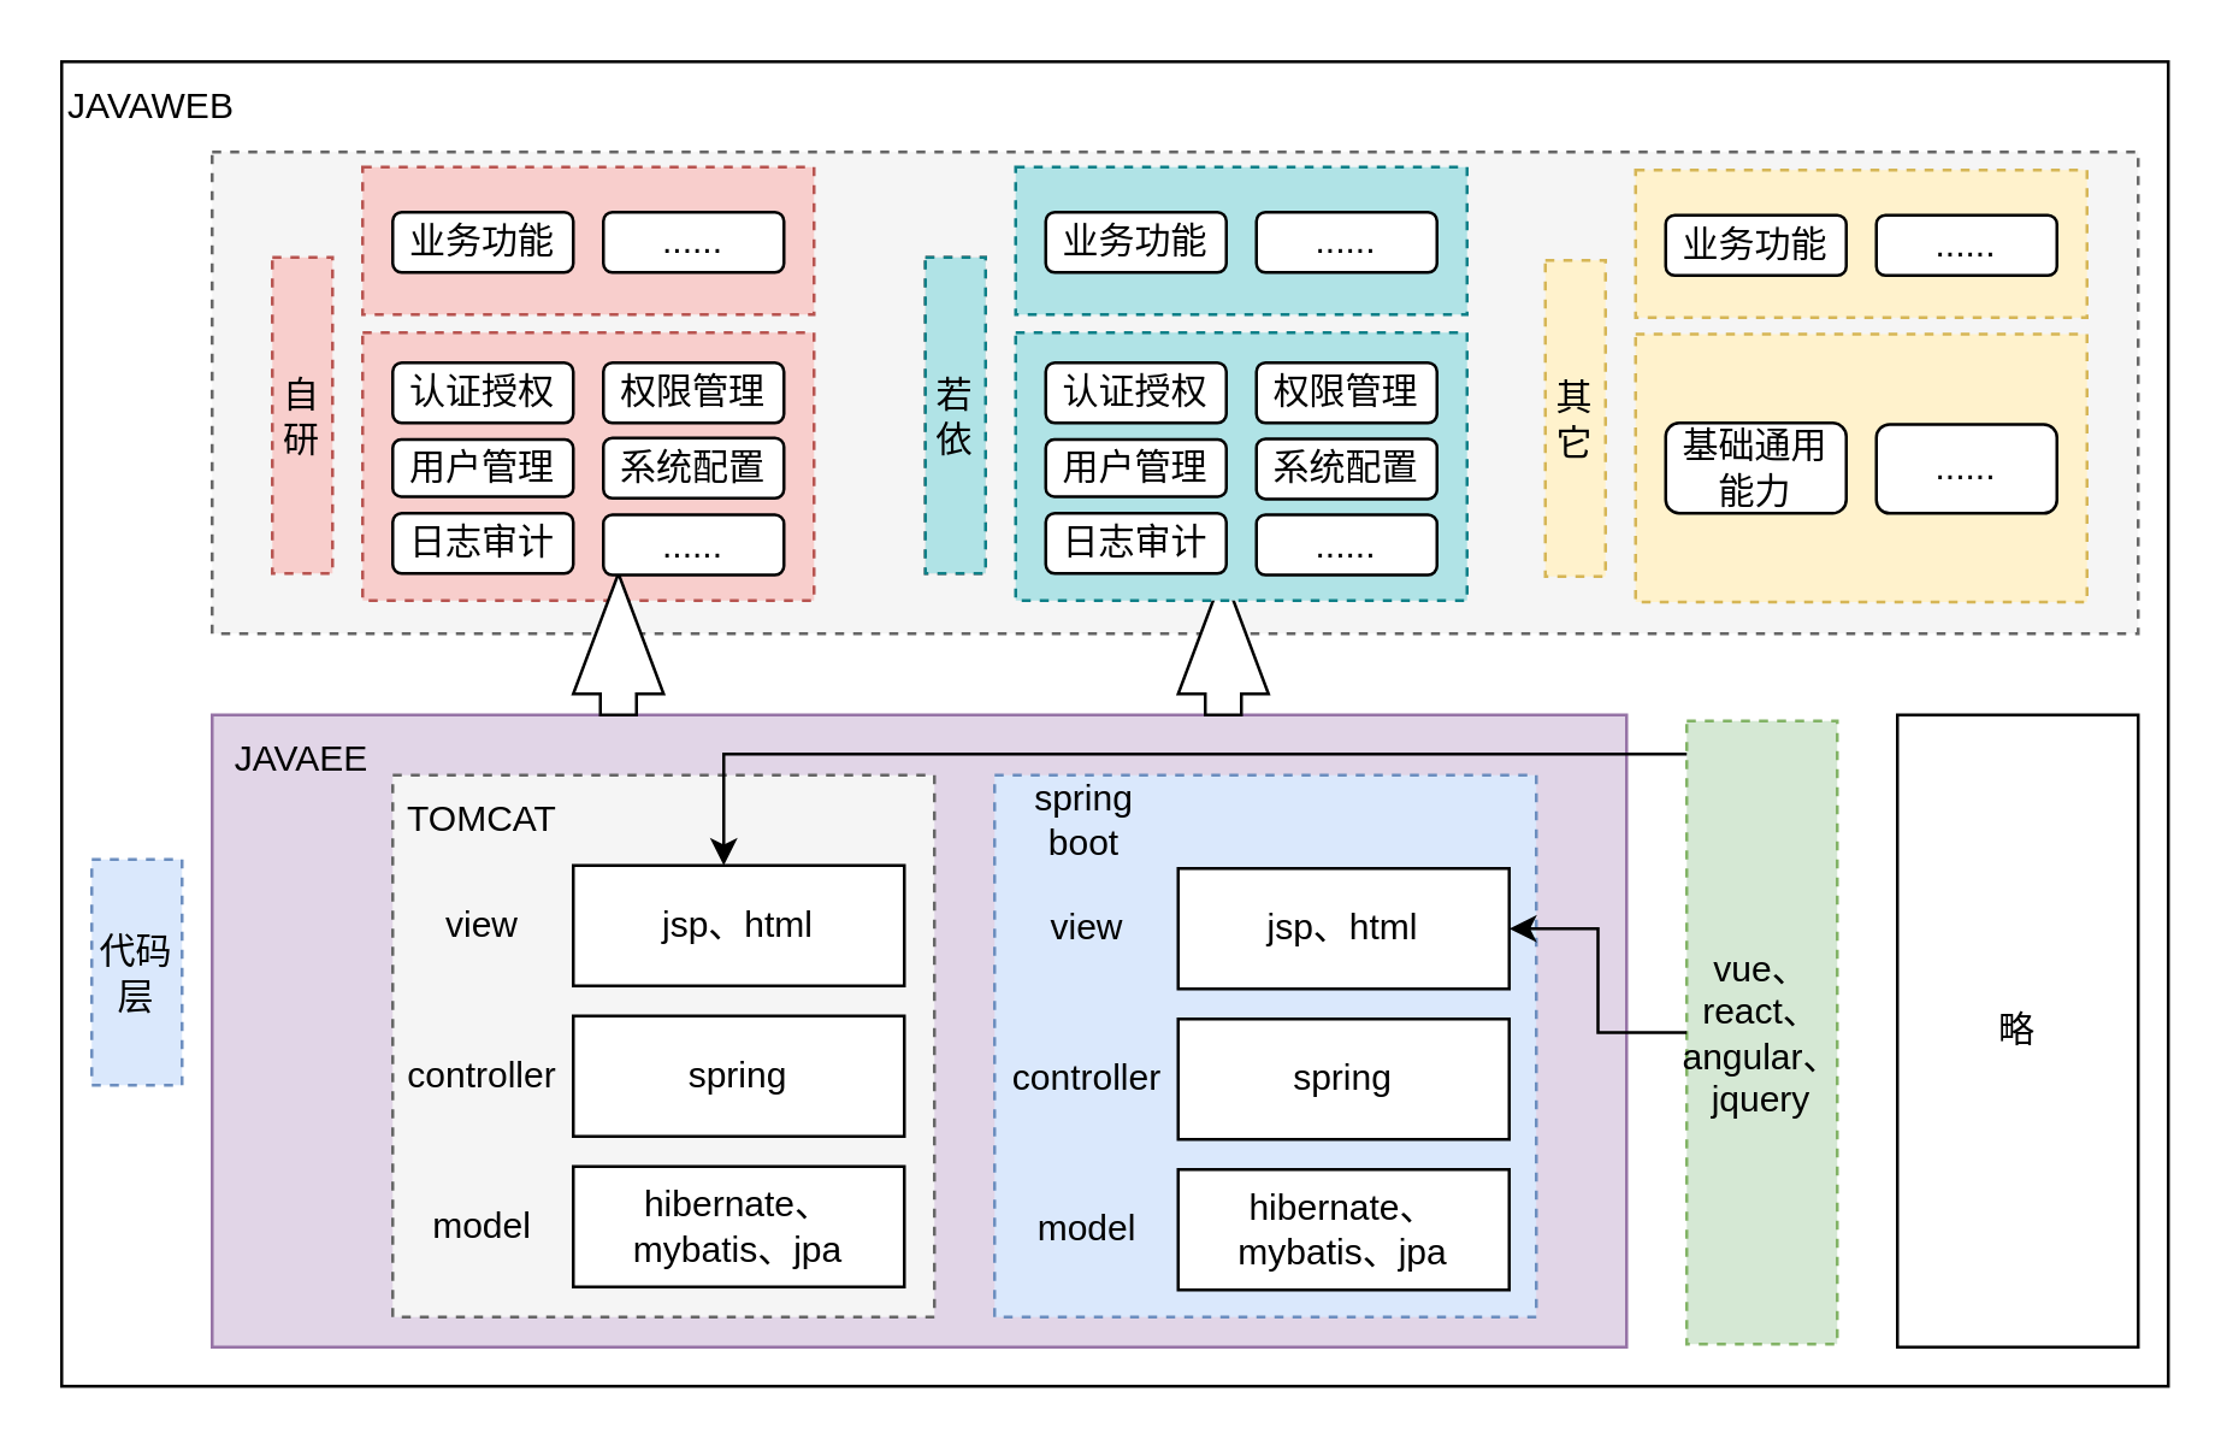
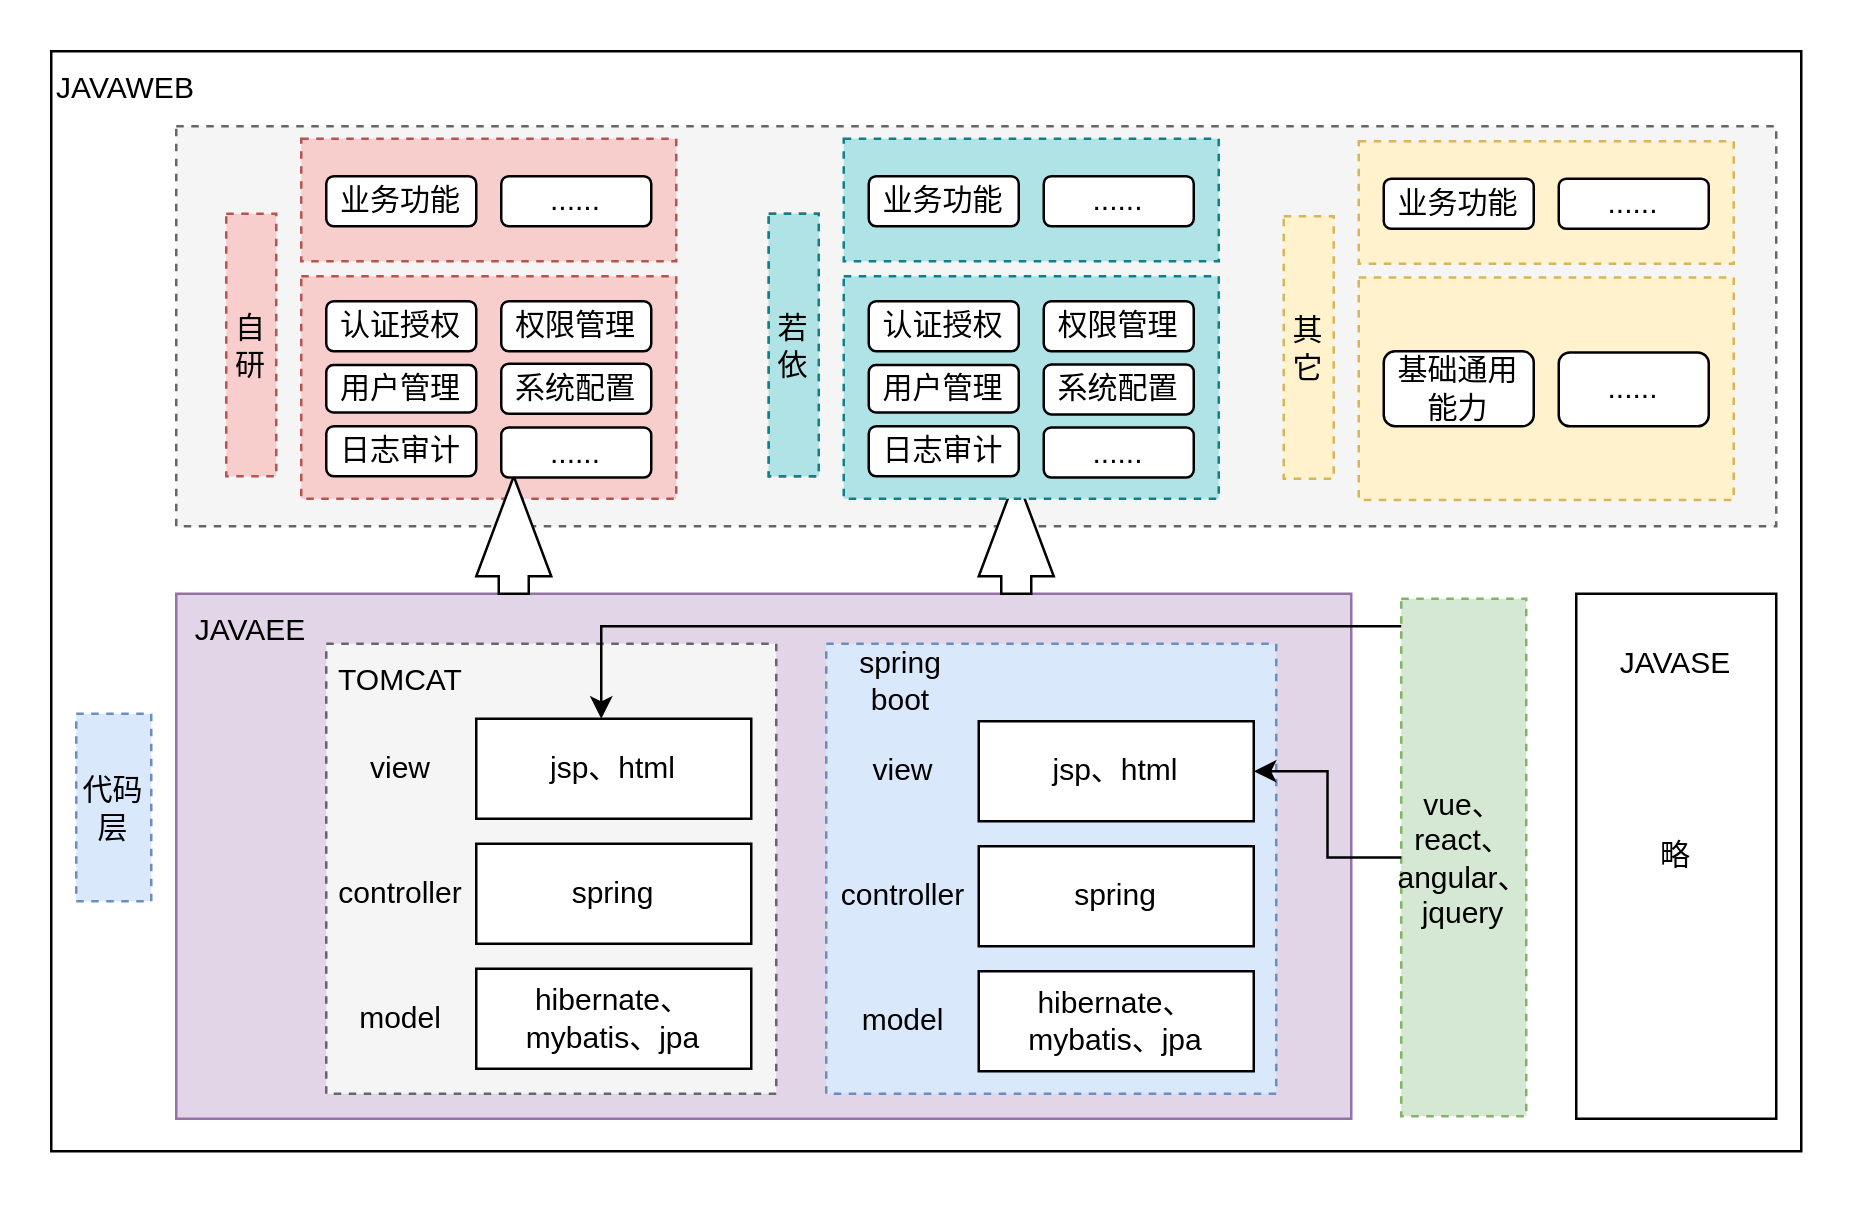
+ <mxCell id="8" value="JAVASE" style="text;html=1;strokeColor=none;fillColor=none;align=center;verticalAlign=middle;whiteSpace=wrap;rounded=0;" vertex="1" parent="1"><mxGeometry x="640" y="250" width="60" height="30" as="geometry" /></mxCell>
